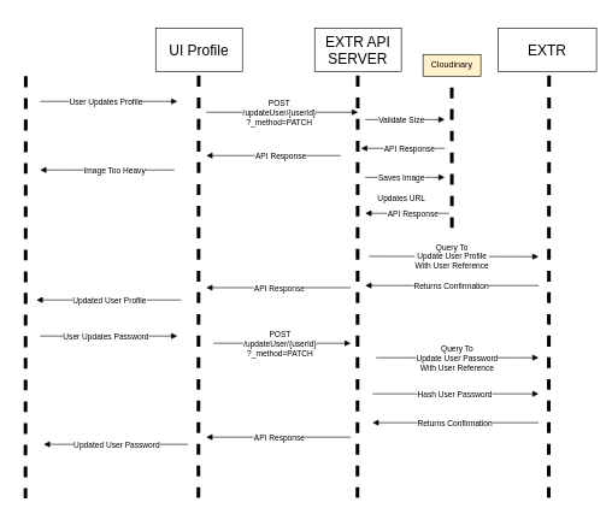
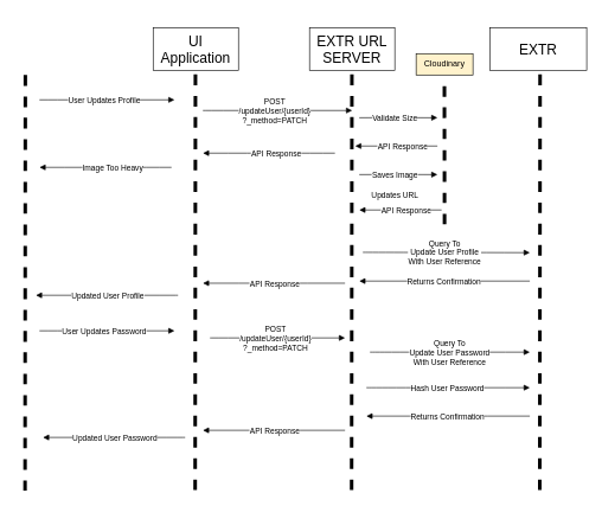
- <mxCell id="9" value="&lt;span style=&quot;font-size: 20px;&quot;&gt;UI Profile&lt;/span&gt;" style="rounded=0;whiteSpace=wrap;html=1;" parent="1" vertex="1"><mxGeometry x="215" y="39" width="120" height="60" as="geometry" /></mxCell>
+ <mxCell id="9" value="&lt;span style=&quot;font-size: 20px;&quot;&gt;UI Application&lt;/span&gt;" style="rounded=0;whiteSpace=wrap;html=1;" parent="1" vertex="1"><mxGeometry x="215" y="39" width="120" height="60" as="geometry" /></mxCell>
- <mxCell id="36" value="&lt;span style=&quot;font-size: 20px;&quot;&gt;EXTR API SERVER&lt;/span&gt;" style="rounded=0;whiteSpace=wrap;html=1;" parent="1" vertex="1"><mxGeometry x="435" y="39" width="120" height="60" as="geometry" /></mxCell>
+ <mxCell id="36" value="&lt;span style=&quot;font-size: 20px;&quot;&gt;EXTR URL SERVER&lt;/span&gt;" style="rounded=0;whiteSpace=wrap;html=1;" parent="1" vertex="1"><mxGeometry x="435" y="39" width="120" height="60" as="geometry" /></mxCell>
